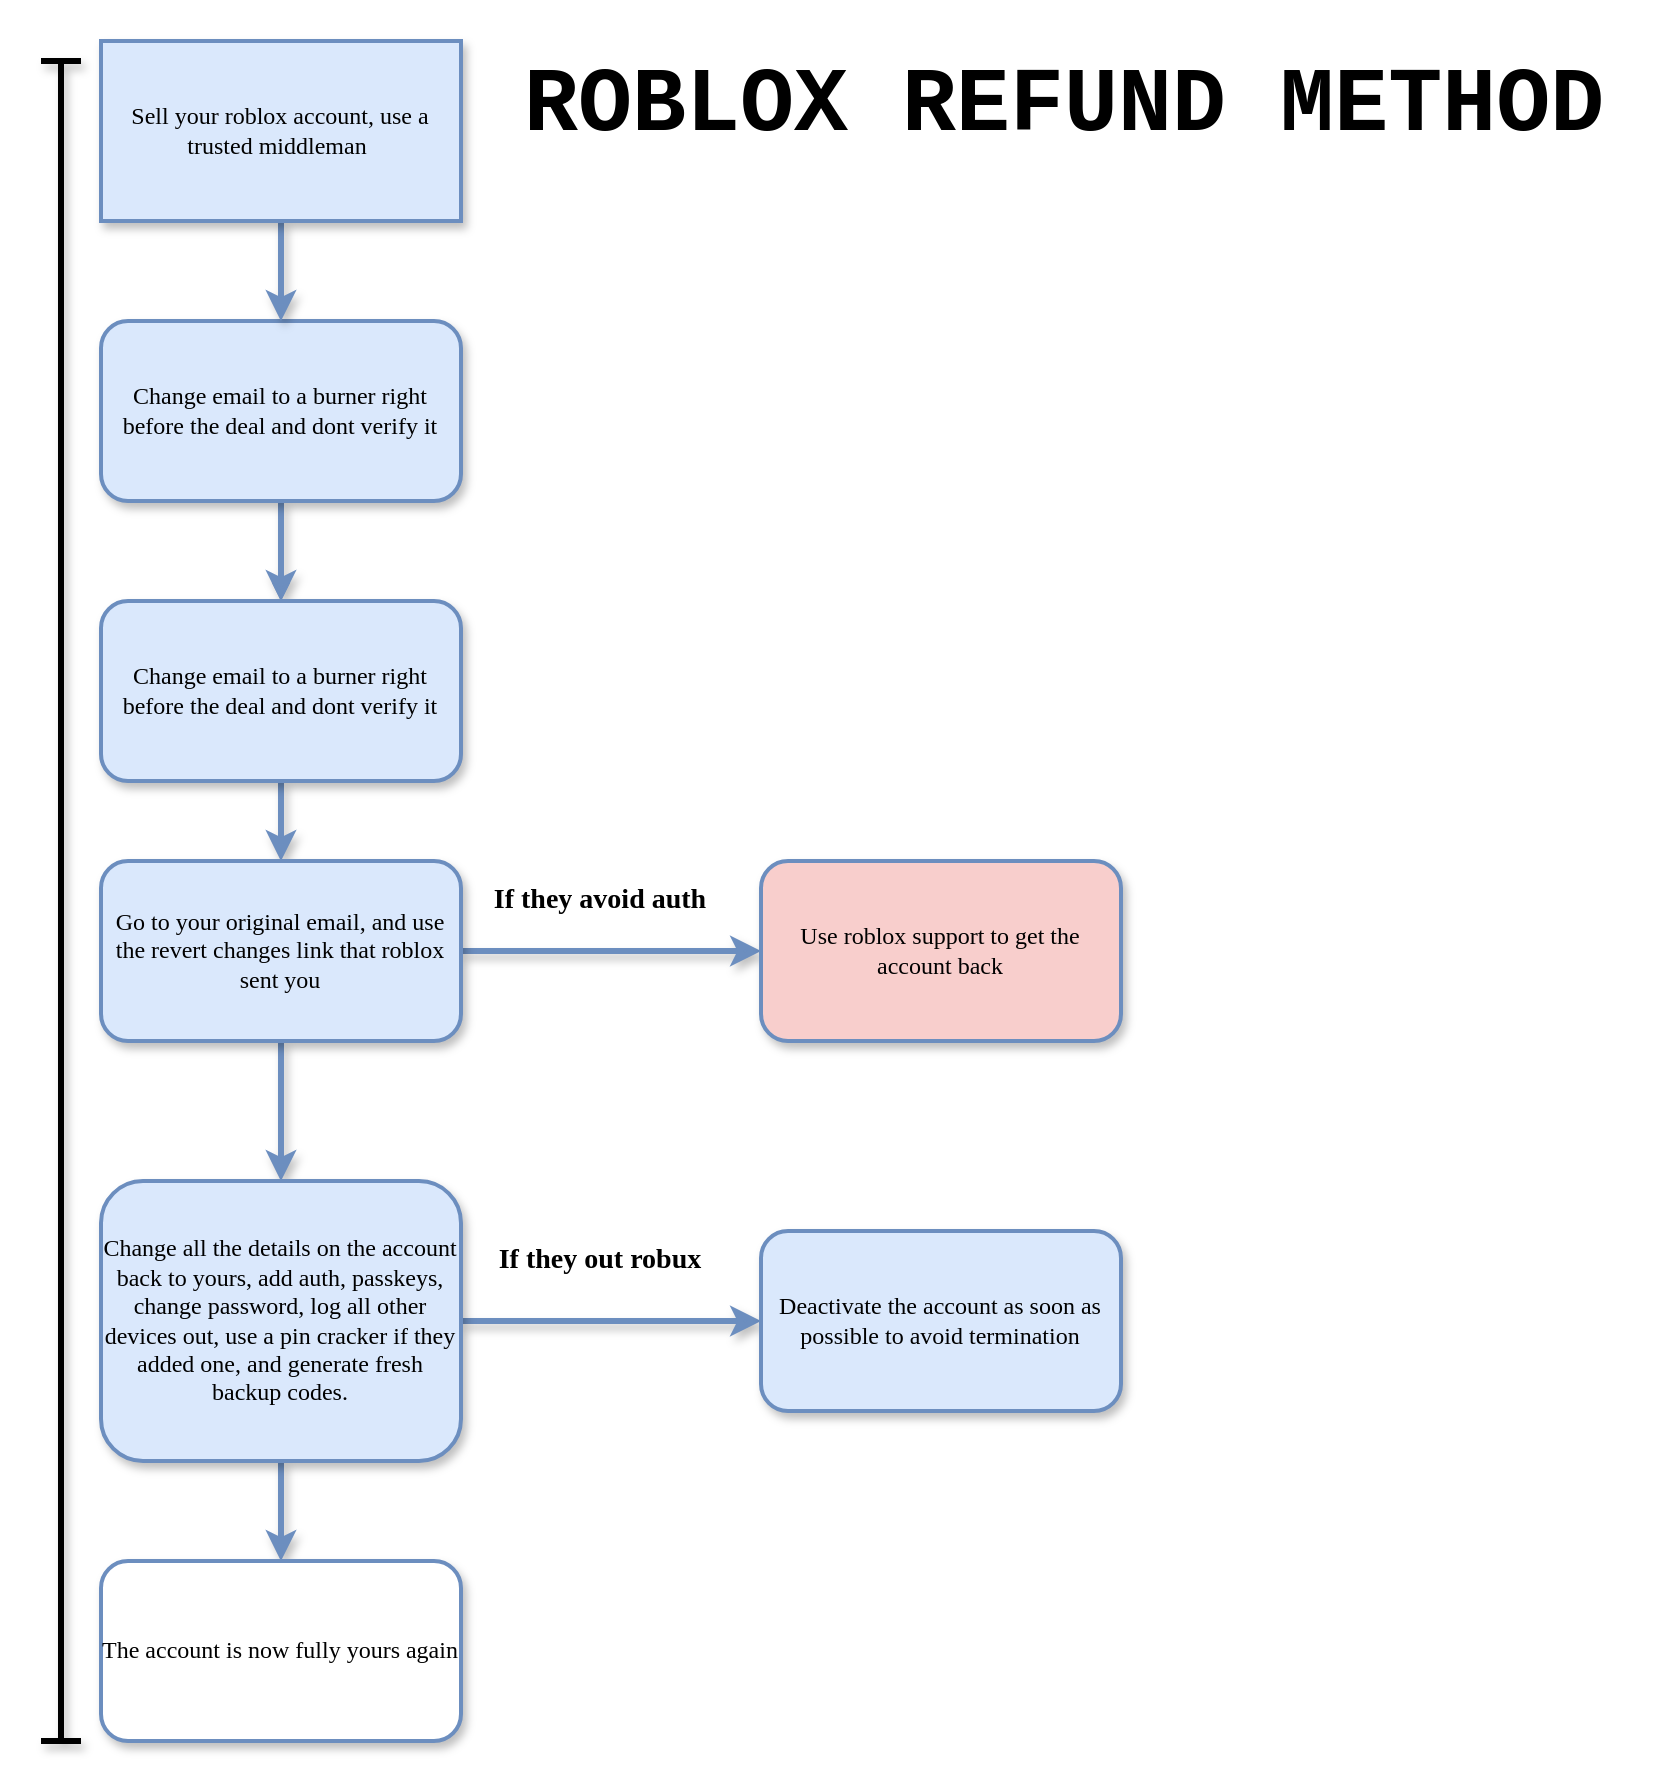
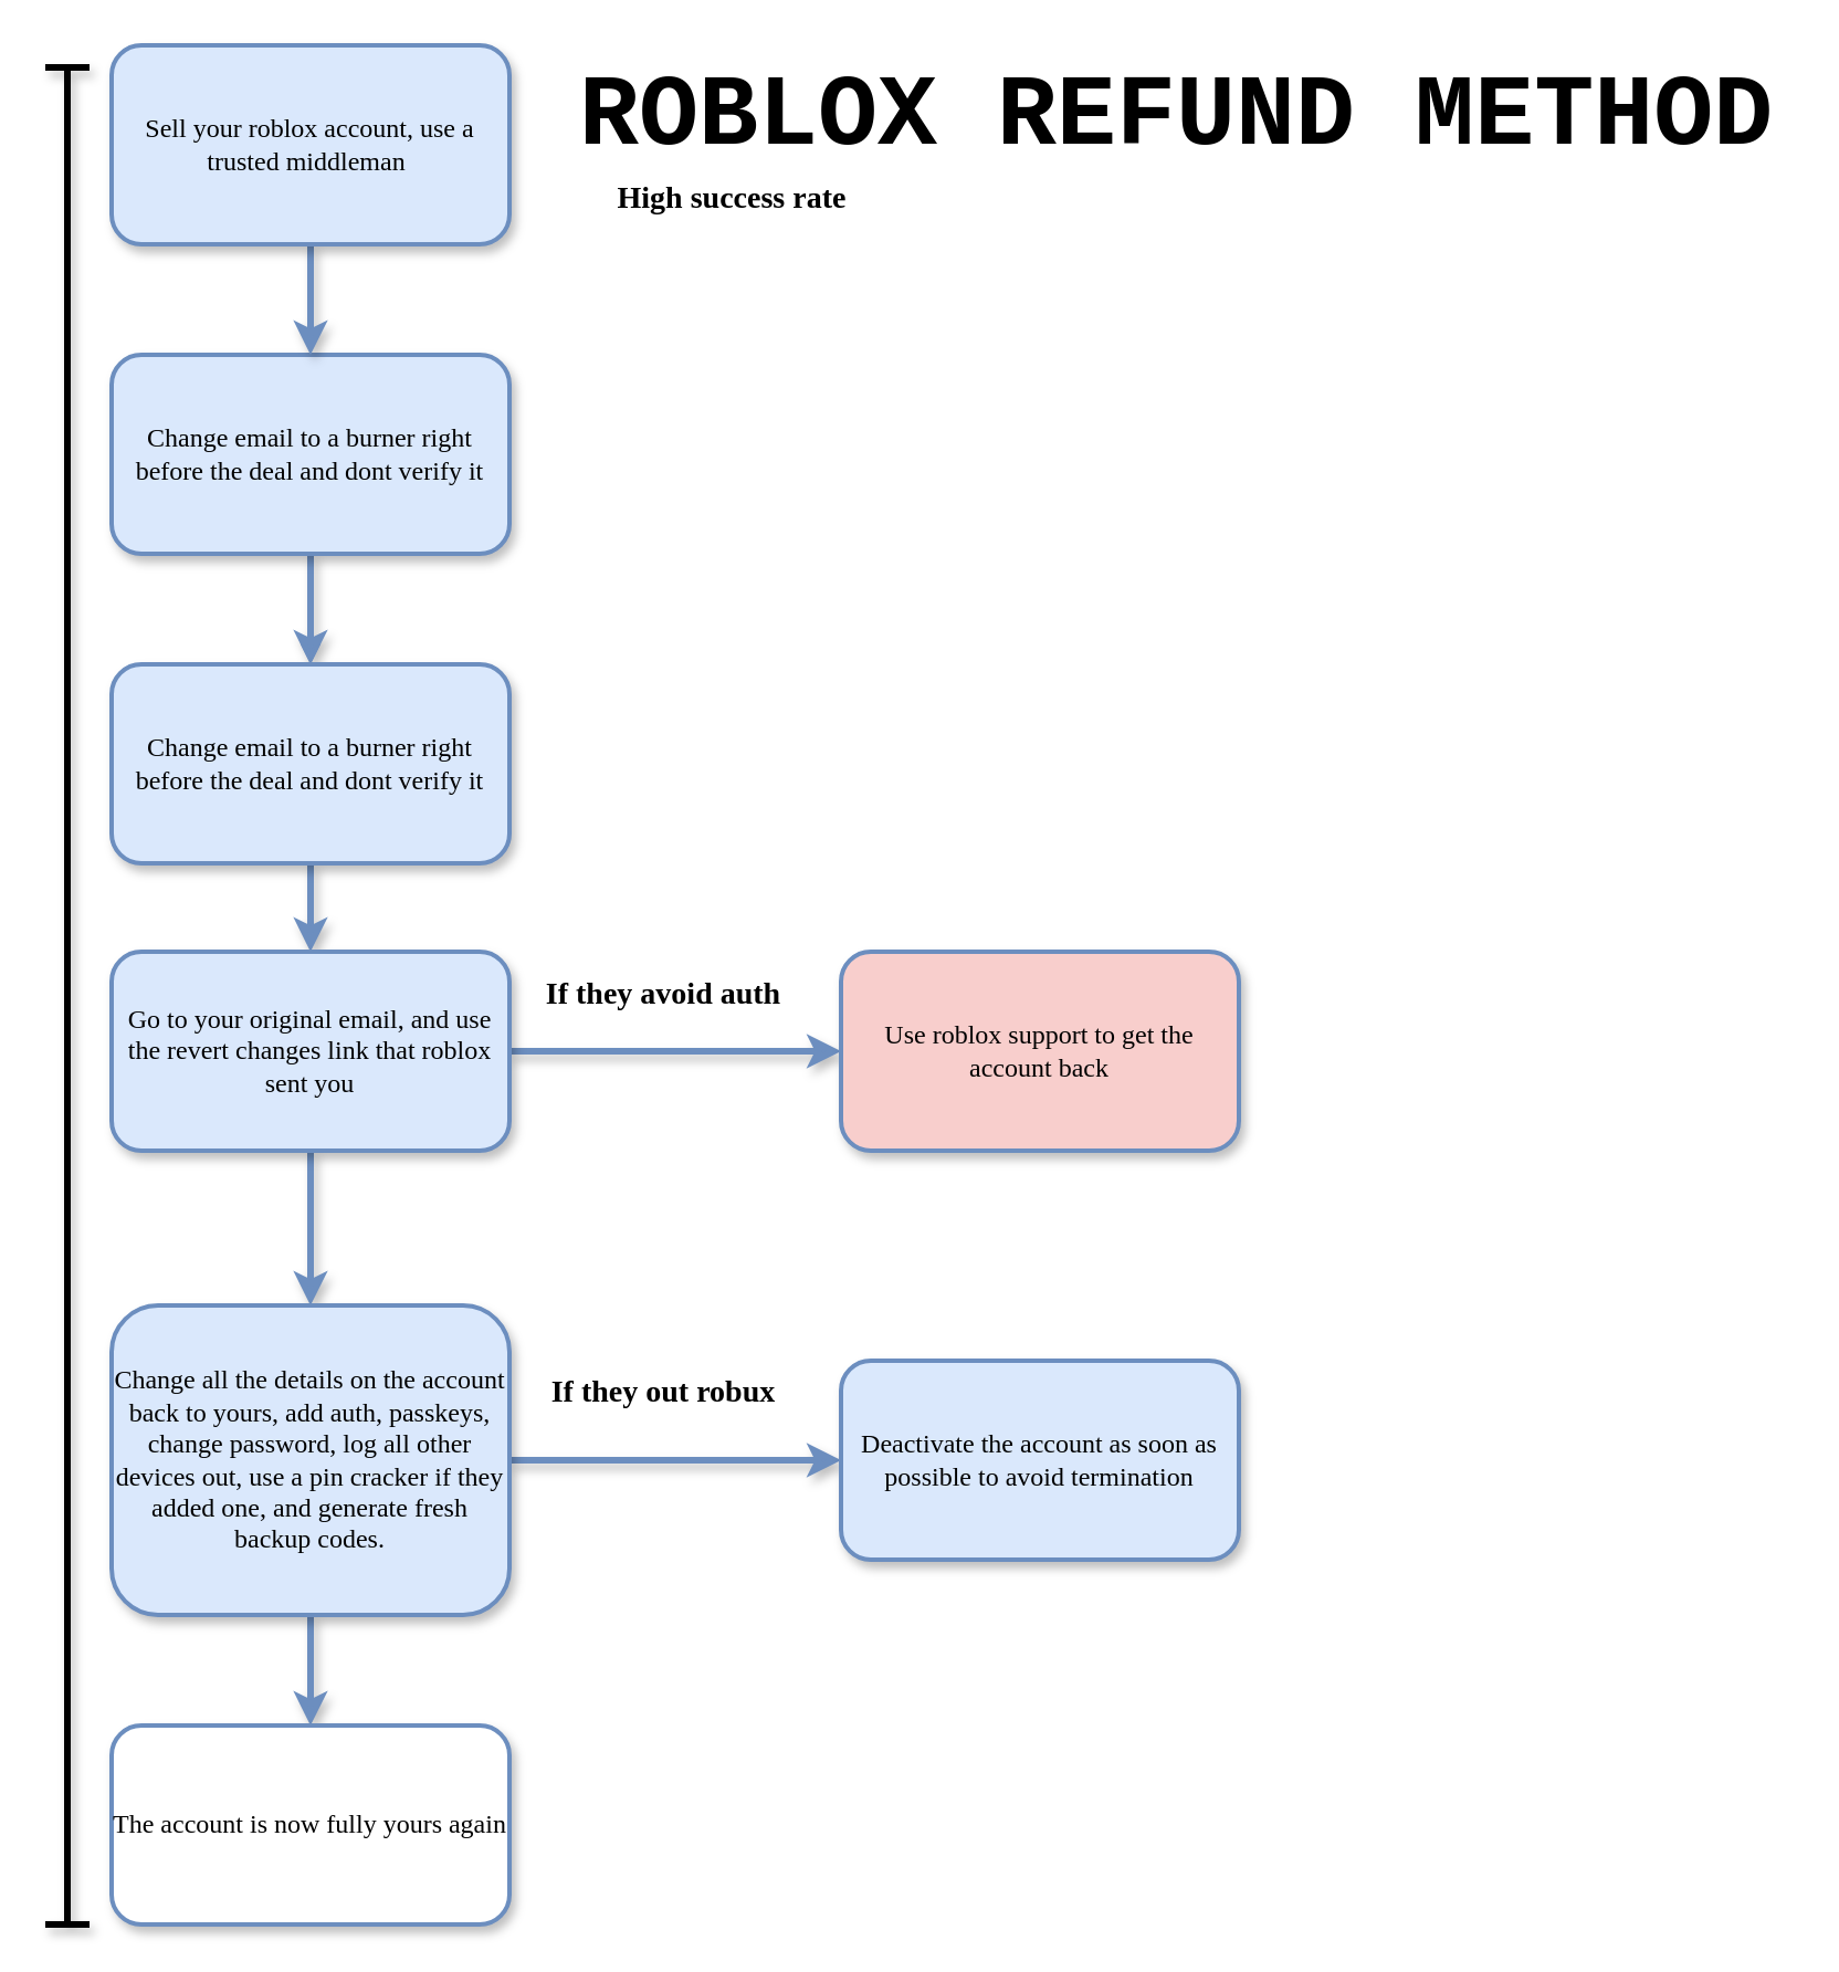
- <mxCell id="17" value="&lt;font face=&quot;Verdana&quot;&gt;Sell your roblox account, use a trusted middleman&amp;nbsp;&lt;/font&gt;" style="whiteSpace=wrap;html=1;fontSize=12;glass=0;strokeWidth=2;shadow=1;snapToPoint=0;fixDash=0;backgroundOutline=0;fillColor=#dae8fc;strokeColor=#6c8ebf;rounded=0;" vertex="1" parent="1"><mxGeometry x="50" y="20" width="180" height="90" as="geometry" /></mxCell>
+ <mxCell id="17" value="&lt;font face=&quot;Verdana&quot;&gt;Sell your roblox account, use a trusted middleman&amp;nbsp;&lt;/font&gt;" style="rounded=1;whiteSpace=wrap;html=1;fontSize=12;glass=0;strokeWidth=2;shadow=1;snapToPoint=0;fixDash=0;backgroundOutline=0;fillColor=#dae8fc;strokeColor=#6c8ebf;" vertex="1" parent="1"><mxGeometry x="50" y="20" width="180" height="90" as="geometry" /></mxCell>
+ <mxCell id="22" value="&lt;font face=&quot;Verdana&quot;&gt;&lt;span style=&quot;font-size: 14px;&quot;&gt;&lt;b&gt;High success rate&lt;/b&gt;&lt;/span&gt;&lt;/font&gt;" style="text;html=1;align=center;verticalAlign=middle;whiteSpace=wrap;rounded=1;" vertex="1" parent="1"><mxGeometry x="260" y="70" width="142" height="40" as="geometry" /></mxCell>
